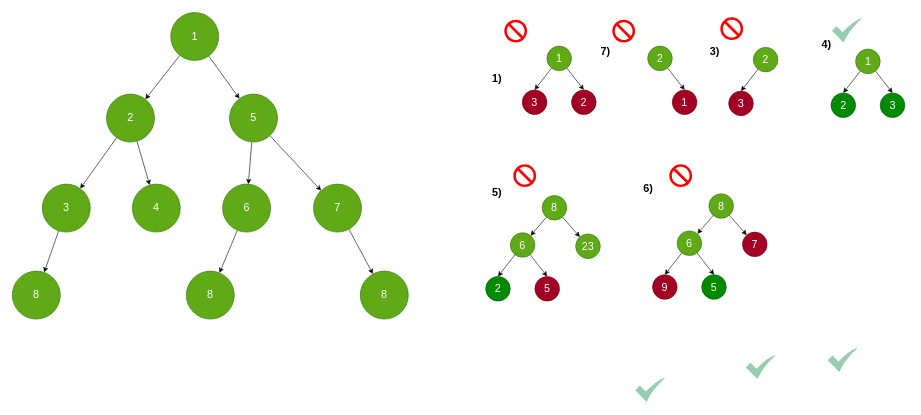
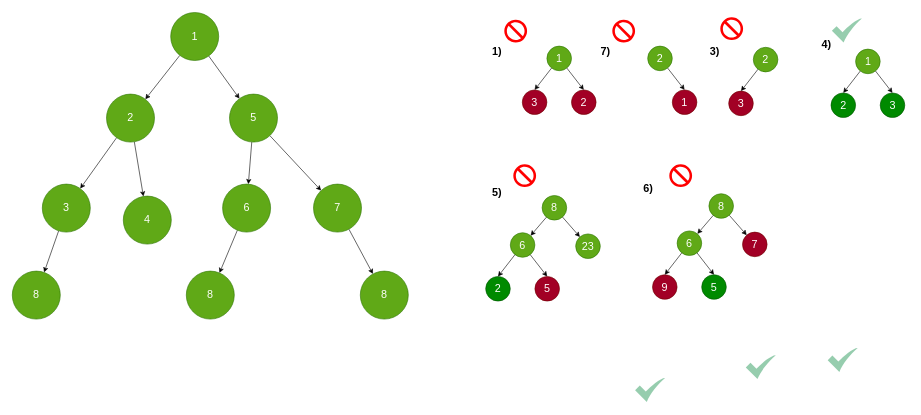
- <mxCell id="67" value="&lt;b&gt;&lt;font color=&quot;#000000&quot;&gt;1)&lt;/font&gt;&lt;/b&gt;" style="text;html=1;strokeColor=none;fillColor=none;align=center;verticalAlign=middle;whiteSpace=wrap;rounded=0;fontSize=18;" vertex="1" parent="1"><mxGeometry x="798" y="115" width="60" height="30" as="geometry" /></mxCell>
+ <mxCell id="67" value="&lt;b&gt;&lt;font color=&quot;#000000&quot;&gt;1)&lt;/font&gt;&lt;/b&gt;" style="text;html=1;strokeColor=none;fillColor=none;align=center;verticalAlign=middle;whiteSpace=wrap;rounded=0;fontSize=18;" vertex="1" parent="1"><mxGeometry x="798" y="70" width="60" height="30" as="geometry" /></mxCell>
- <mxCell id="5" value="4" style="ellipse;whiteSpace=wrap;html=1;aspect=fixed;fontSize=18;fillColor=#60a917;fontColor=#ffffff;strokeColor=#2D7600;" vertex="1" parent="1"><mxGeometry x="220" y="306" width="80" height="80" as="geometry" /></mxCell>
+ <mxCell id="5" value="4" style="ellipse;whiteSpace=wrap;html=1;aspect=fixed;fontSize=18;fillColor=#60a917;fontColor=#ffffff;strokeColor=#2D7600;" vertex="1" parent="1"><mxGeometry x="205" y="326" width="80" height="80" as="geometry" /></mxCell>
